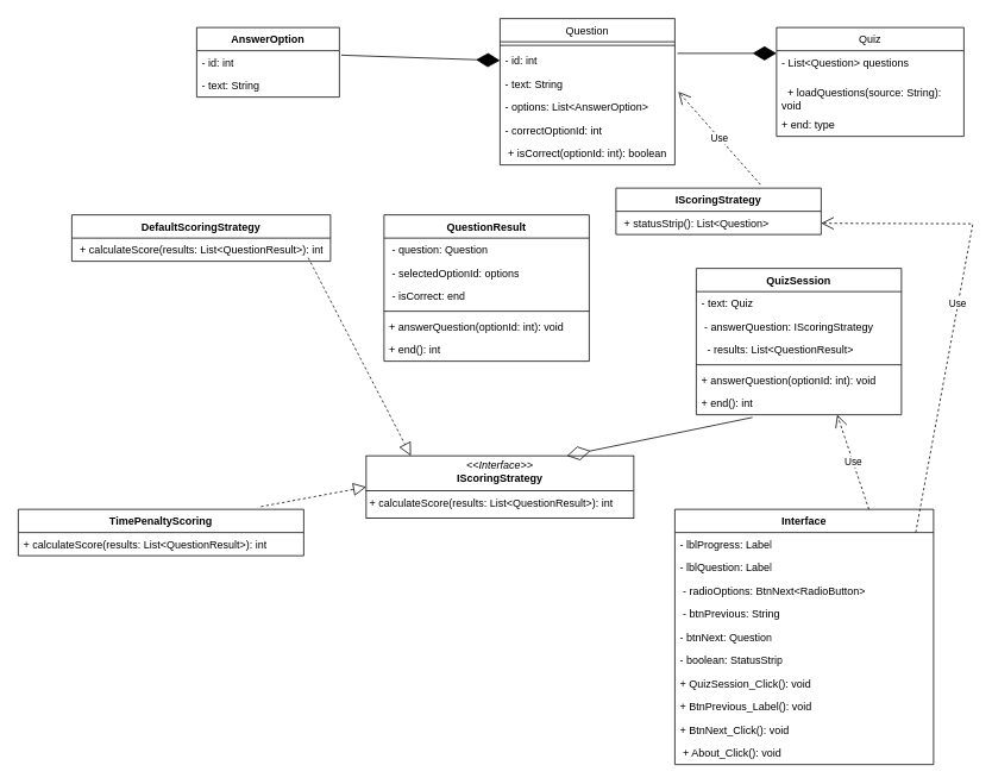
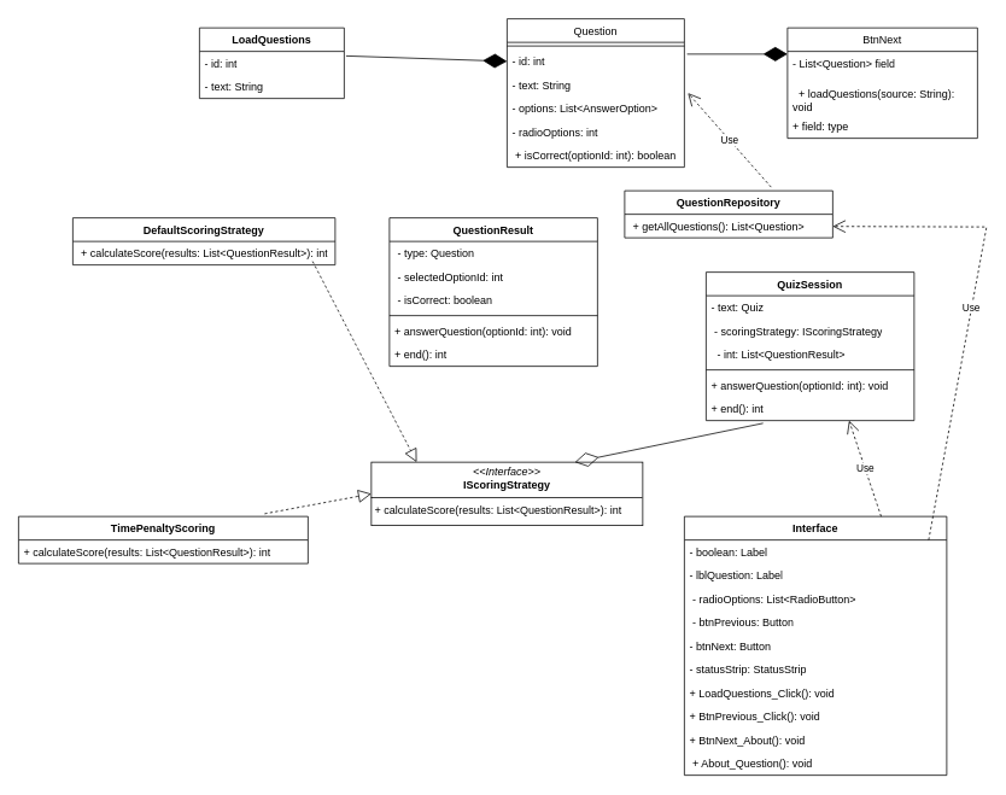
- <mxCell id="9" value="Quiz" style="swimlane;fontStyle=0;childLayout=stackLayout;horizontal=1;startSize=26;fillColor=none;horizontalStack=0;resizeParent=1;resizeParentMax=0;resizeLast=0;collapsible=1;marginBottom=0;whiteSpace=wrap;html=1;" parent="1" vertex="1"><mxGeometry x="870" y="30" width="210" height="122" as="geometry" /></mxCell>
+ <mxCell id="9" value="BtnNext" style="swimlane;fontStyle=0;childLayout=stackLayout;horizontal=1;startSize=26;fillColor=none;horizontalStack=0;resizeParent=1;resizeParentMax=0;resizeLast=0;collapsible=1;marginBottom=0;whiteSpace=wrap;html=1;" parent="1" vertex="1"><mxGeometry x="870" y="30" width="210" height="122" as="geometry" /></mxCell>
- <mxCell id="13" value="AnswerOption" style="swimlane;fontStyle=1;align=center;verticalAlign=top;childLayout=stackLayout;horizontal=1;startSize=26;horizontalStack=0;resizeParent=1;resizeParentMax=0;resizeLast=0;collapsible=1;marginBottom=0;whiteSpace=wrap;html=1;" parent="1" vertex="1"><mxGeometry x="220" y="30" width="160" height="78" as="geometry" /></mxCell>
+ <mxCell id="13" value="LoadQuestions" style="swimlane;fontStyle=1;align=center;verticalAlign=top;childLayout=stackLayout;horizontal=1;startSize=26;horizontalStack=0;resizeParent=1;resizeParentMax=0;resizeLast=0;collapsible=1;marginBottom=0;whiteSpace=wrap;html=1;" parent="1" vertex="1"><mxGeometry x="220" y="30" width="160" height="78" as="geometry" /></mxCell>
- <mxCell id="10" value="- List&amp;lt;Question&amp;gt; questions" style="text;strokeColor=none;fillColor=none;align=left;verticalAlign=top;spacingLeft=4;spacingRight=4;overflow=hidden;rotatable=0;points=[[0,0.5],[1,0.5]];portConstraint=eastwest;whiteSpace=wrap;html=1;" parent="9" vertex="1"><mxGeometry y="26" width="210" height="34" as="geometry" /></mxCell>
+ <mxCell id="10" value="- List&amp;lt;Question&amp;gt; field" style="text;strokeColor=none;fillColor=none;align=left;verticalAlign=top;spacingLeft=4;spacingRight=4;overflow=hidden;rotatable=0;points=[[0,0.5],[1,0.5]];portConstraint=eastwest;whiteSpace=wrap;html=1;" parent="9" vertex="1"><mxGeometry y="26" width="210" height="34" as="geometry" /></mxCell>
- <mxCell id="12" value="+ end: type" style="text;strokeColor=none;fillColor=none;align=left;verticalAlign=top;spacingLeft=4;spacingRight=4;overflow=hidden;rotatable=0;points=[[0,0.5],[1,0.5]];portConstraint=eastwest;whiteSpace=wrap;html=1;" parent="9" vertex="1"><mxGeometry y="96" width="210" height="26" as="geometry" /></mxCell>
+ <mxCell id="12" value="+ field: type" style="text;strokeColor=none;fillColor=none;align=left;verticalAlign=top;spacingLeft=4;spacingRight=4;overflow=hidden;rotatable=0;points=[[0,0.5],[1,0.5]];portConstraint=eastwest;whiteSpace=wrap;html=1;" parent="9" vertex="1"><mxGeometry y="96" width="210" height="26" as="geometry" /></mxCell>
- <mxCell id="7" value="- correctOptionId: int" style="text;align=left;verticalAlign=top;spacingLeft=4;spacingRight=4;overflow=hidden;rotatable=0;points=[[0,0.5],[1,0.5]];portConstraint=eastwest;" parent="2" vertex="1"><mxGeometry y="112" width="196" height="26" as="geometry" /></mxCell>
+ <mxCell id="7" value="- radioOptions: int" style="text;align=left;verticalAlign=top;spacingLeft=4;spacingRight=4;overflow=hidden;rotatable=0;points=[[0,0.5],[1,0.5]];portConstraint=eastwest;" parent="2" vertex="1"><mxGeometry y="112" width="196" height="26" as="geometry" /></mxCell>
- <mxCell id="28" value="IScoringStrategy" style="swimlane;fontStyle=1;align=center;verticalAlign=top;childLayout=stackLayout;horizontal=1;startSize=26;horizontalStack=0;resizeParent=1;resizeParentMax=0;resizeLast=0;collapsible=1;marginBottom=0;whiteSpace=wrap;html=1;" parent="1" vertex="1"><mxGeometry x="690" y="210" width="230" height="52" as="geometry" /></mxCell>
+ <mxCell id="28" value="QuestionRepository" style="swimlane;fontStyle=1;align=center;verticalAlign=top;childLayout=stackLayout;horizontal=1;startSize=26;horizontalStack=0;resizeParent=1;resizeParentMax=0;resizeLast=0;collapsible=1;marginBottom=0;whiteSpace=wrap;html=1;" parent="1" vertex="1"><mxGeometry x="690" y="210" width="230" height="52" as="geometry" /></mxCell>
- <mxCell id="29" value="&amp;nbsp;+ statusStrip(): List&amp;lt;Question&amp;gt;" style="text;strokeColor=none;fillColor=none;align=left;verticalAlign=top;spacingLeft=4;spacingRight=4;overflow=hidden;rotatable=0;points=[[0,0.5],[1,0.5]];portConstraint=eastwest;whiteSpace=wrap;html=1;" parent="28" vertex="1"><mxGeometry y="26" width="230" height="26" as="geometry" /></mxCell>
+ <mxCell id="29" value="&amp;nbsp;+ getAllQuestions(): List&amp;lt;Question&amp;gt;" style="text;strokeColor=none;fillColor=none;align=left;verticalAlign=top;spacingLeft=4;spacingRight=4;overflow=hidden;rotatable=0;points=[[0,0.5],[1,0.5]];portConstraint=eastwest;whiteSpace=wrap;html=1;" parent="28" vertex="1"><mxGeometry y="26" width="230" height="26" as="geometry" /></mxCell>
- <mxCell id="31" value="&amp;nbsp;- question: Question" style="text;strokeColor=none;fillColor=none;align=left;verticalAlign=top;spacingLeft=4;spacingRight=4;overflow=hidden;rotatable=0;points=[[0,0.5],[1,0.5]];portConstraint=eastwest;whiteSpace=wrap;html=1;" parent="30" vertex="1"><mxGeometry y="26" width="230" height="26" as="geometry" /></mxCell>
+ <mxCell id="31" value="&amp;nbsp;- type: Question" style="text;strokeColor=none;fillColor=none;align=left;verticalAlign=top;spacingLeft=4;spacingRight=4;overflow=hidden;rotatable=0;points=[[0,0.5],[1,0.5]];portConstraint=eastwest;whiteSpace=wrap;html=1;" parent="30" vertex="1"><mxGeometry y="26" width="230" height="26" as="geometry" /></mxCell>
- <mxCell id="32" value="&amp;nbsp;- selectedOptionId: options" style="text;strokeColor=none;fillColor=none;align=left;verticalAlign=top;spacingLeft=4;spacingRight=4;overflow=hidden;rotatable=0;points=[[0,0.5],[1,0.5]];portConstraint=eastwest;whiteSpace=wrap;html=1;" parent="30" vertex="1"><mxGeometry y="52" width="230" height="26" as="geometry" /></mxCell>
+ <mxCell id="32" value="&amp;nbsp;- selectedOptionId: int" style="text;strokeColor=none;fillColor=none;align=left;verticalAlign=top;spacingLeft=4;spacingRight=4;overflow=hidden;rotatable=0;points=[[0,0.5],[1,0.5]];portConstraint=eastwest;whiteSpace=wrap;html=1;" parent="30" vertex="1"><mxGeometry y="52" width="230" height="26" as="geometry" /></mxCell>
- <mxCell id="33" value="&amp;nbsp;- isCorrect: end" style="text;strokeColor=none;fillColor=none;align=left;verticalAlign=top;spacingLeft=4;spacingRight=4;overflow=hidden;rotatable=0;points=[[0,0.5],[1,0.5]];portConstraint=eastwest;whiteSpace=wrap;html=1;" parent="30" vertex="1"><mxGeometry y="78" width="230" height="26" as="geometry" /></mxCell>
+ <mxCell id="33" value="&amp;nbsp;- isCorrect: boolean" style="text;strokeColor=none;fillColor=none;align=left;verticalAlign=top;spacingLeft=4;spacingRight=4;overflow=hidden;rotatable=0;points=[[0,0.5],[1,0.5]];portConstraint=eastwest;whiteSpace=wrap;html=1;" parent="30" vertex="1"><mxGeometry y="78" width="230" height="26" as="geometry" /></mxCell>
- <mxCell id="23" value="&amp;nbsp;- answerQuestion: IScoringStrategy" style="text;strokeColor=none;fillColor=none;align=left;verticalAlign=top;spacingLeft=4;spacingRight=4;overflow=hidden;rotatable=0;points=[[0,0.5],[1,0.5]];portConstraint=eastwest;whiteSpace=wrap;html=1;" parent="21" vertex="1"><mxGeometry y="52" width="230" height="26" as="geometry" /></mxCell>
+ <mxCell id="23" value="&amp;nbsp;- scoringStrategy: IScoringStrategy" style="text;strokeColor=none;fillColor=none;align=left;verticalAlign=top;spacingLeft=4;spacingRight=4;overflow=hidden;rotatable=0;points=[[0,0.5],[1,0.5]];portConstraint=eastwest;whiteSpace=wrap;html=1;" parent="21" vertex="1"><mxGeometry y="52" width="230" height="26" as="geometry" /></mxCell>
- <mxCell id="24" value="&amp;nbsp; - results: List&amp;lt;QuestionResult&amp;gt;" style="text;strokeColor=none;fillColor=none;align=left;verticalAlign=top;spacingLeft=4;spacingRight=4;overflow=hidden;rotatable=0;points=[[0,0.5],[1,0.5]];portConstraint=eastwest;whiteSpace=wrap;html=1;" parent="21" vertex="1"><mxGeometry y="78" width="230" height="26" as="geometry" /></mxCell>
+ <mxCell id="24" value="&amp;nbsp; - int: List&amp;lt;QuestionResult&amp;gt;" style="text;strokeColor=none;fillColor=none;align=left;verticalAlign=top;spacingLeft=4;spacingRight=4;overflow=hidden;rotatable=0;points=[[0,0.5],[1,0.5]];portConstraint=eastwest;whiteSpace=wrap;html=1;" parent="21" vertex="1"><mxGeometry y="78" width="230" height="26" as="geometry" /></mxCell>
- <mxCell id="44" value="- lblProgress: Label" style="text;strokeColor=none;fillColor=none;align=left;verticalAlign=top;spacingLeft=4;spacingRight=4;overflow=hidden;rotatable=0;points=[[0,0.5],[1,0.5]];portConstraint=eastwest;whiteSpace=wrap;html=1;" vertex="1" parent="43"><mxGeometry y="26" width="290" height="26" as="geometry" /></mxCell>
+ <mxCell id="44" value="- boolean: Label" style="text;strokeColor=none;fillColor=none;align=left;verticalAlign=top;spacingLeft=4;spacingRight=4;overflow=hidden;rotatable=0;points=[[0,0.5],[1,0.5]];portConstraint=eastwest;whiteSpace=wrap;html=1;" vertex="1" parent="43"><mxGeometry y="26" width="290" height="26" as="geometry" /></mxCell>
- <mxCell id="46" value="&amp;nbsp;- radioOptions: BtnNext&amp;lt;RadioButton&amp;gt;" style="text;strokeColor=none;fillColor=none;align=left;verticalAlign=top;spacingLeft=4;spacingRight=4;overflow=hidden;rotatable=0;points=[[0,0.5],[1,0.5]];portConstraint=eastwest;whiteSpace=wrap;html=1;" vertex="1" parent="43"><mxGeometry y="78" width="290" height="26" as="geometry" /></mxCell>
+ <mxCell id="46" value="&amp;nbsp;- radioOptions: List&amp;lt;RadioButton&amp;gt;" style="text;strokeColor=none;fillColor=none;align=left;verticalAlign=top;spacingLeft=4;spacingRight=4;overflow=hidden;rotatable=0;points=[[0,0.5],[1,0.5]];portConstraint=eastwest;whiteSpace=wrap;html=1;" vertex="1" parent="43"><mxGeometry y="78" width="290" height="26" as="geometry" /></mxCell>
- <mxCell id="47" value="&amp;nbsp;- btnPrevious: String" style="text;strokeColor=none;fillColor=none;align=left;verticalAlign=top;spacingLeft=4;spacingRight=4;overflow=hidden;rotatable=0;points=[[0,0.5],[1,0.5]];portConstraint=eastwest;whiteSpace=wrap;html=1;" vertex="1" parent="43"><mxGeometry y="104" width="290" height="26" as="geometry" /></mxCell>
+ <mxCell id="47" value="&amp;nbsp;- btnPrevious: Button" style="text;strokeColor=none;fillColor=none;align=left;verticalAlign=top;spacingLeft=4;spacingRight=4;overflow=hidden;rotatable=0;points=[[0,0.5],[1,0.5]];portConstraint=eastwest;whiteSpace=wrap;html=1;" vertex="1" parent="43"><mxGeometry y="104" width="290" height="26" as="geometry" /></mxCell>
- <mxCell id="48" value="- btnNext: Question" style="text;strokeColor=none;fillColor=none;align=left;verticalAlign=top;spacingLeft=4;spacingRight=4;overflow=hidden;rotatable=0;points=[[0,0.5],[1,0.5]];portConstraint=eastwest;whiteSpace=wrap;html=1;" vertex="1" parent="43"><mxGeometry y="130" width="290" height="26" as="geometry" /></mxCell>
+ <mxCell id="48" value="- btnNext: Button" style="text;strokeColor=none;fillColor=none;align=left;verticalAlign=top;spacingLeft=4;spacingRight=4;overflow=hidden;rotatable=0;points=[[0,0.5],[1,0.5]];portConstraint=eastwest;whiteSpace=wrap;html=1;" vertex="1" parent="43"><mxGeometry y="130" width="290" height="26" as="geometry" /></mxCell>
- <mxCell id="49" value="- boolean: StatusStrip" style="text;strokeColor=none;fillColor=none;align=left;verticalAlign=top;spacingLeft=4;spacingRight=4;overflow=hidden;rotatable=0;points=[[0,0.5],[1,0.5]];portConstraint=eastwest;whiteSpace=wrap;html=1;" vertex="1" parent="43"><mxGeometry y="156" width="290" height="26" as="geometry" /></mxCell>
+ <mxCell id="49" value="- statusStrip: StatusStrip" style="text;strokeColor=none;fillColor=none;align=left;verticalAlign=top;spacingLeft=4;spacingRight=4;overflow=hidden;rotatable=0;points=[[0,0.5],[1,0.5]];portConstraint=eastwest;whiteSpace=wrap;html=1;" vertex="1" parent="43"><mxGeometry y="156" width="290" height="26" as="geometry" /></mxCell>
- <mxCell id="50" value="+ QuizSession_Click(): void" style="text;strokeColor=none;fillColor=none;align=left;verticalAlign=top;spacingLeft=4;spacingRight=4;overflow=hidden;rotatable=0;points=[[0,0.5],[1,0.5]];portConstraint=eastwest;whiteSpace=wrap;html=1;" vertex="1" parent="43"><mxGeometry y="182" width="290" height="26" as="geometry" /></mxCell>
+ <mxCell id="50" value="+ LoadQuestions_Click(): void" style="text;strokeColor=none;fillColor=none;align=left;verticalAlign=top;spacingLeft=4;spacingRight=4;overflow=hidden;rotatable=0;points=[[0,0.5],[1,0.5]];portConstraint=eastwest;whiteSpace=wrap;html=1;" vertex="1" parent="43"><mxGeometry y="182" width="290" height="26" as="geometry" /></mxCell>
- <mxCell id="51" value="+ BtnPrevious_Label(): void" style="text;strokeColor=none;fillColor=none;align=left;verticalAlign=top;spacingLeft=4;spacingRight=4;overflow=hidden;rotatable=0;points=[[0,0.5],[1,0.5]];portConstraint=eastwest;whiteSpace=wrap;html=1;" vertex="1" parent="43"><mxGeometry y="208" width="290" height="26" as="geometry" /></mxCell>
+ <mxCell id="51" value="+ BtnPrevious_Click(): void" style="text;strokeColor=none;fillColor=none;align=left;verticalAlign=top;spacingLeft=4;spacingRight=4;overflow=hidden;rotatable=0;points=[[0,0.5],[1,0.5]];portConstraint=eastwest;whiteSpace=wrap;html=1;" vertex="1" parent="43"><mxGeometry y="208" width="290" height="26" as="geometry" /></mxCell>
- <mxCell id="52" value="+ BtnNext_Click(): void" style="text;strokeColor=none;fillColor=none;align=left;verticalAlign=top;spacingLeft=4;spacingRight=4;overflow=hidden;rotatable=0;points=[[0,0.5],[1,0.5]];portConstraint=eastwest;whiteSpace=wrap;html=1;" vertex="1" parent="43"><mxGeometry y="234" width="290" height="26" as="geometry" /></mxCell>
+ <mxCell id="52" value="+ BtnNext_About(): void" style="text;strokeColor=none;fillColor=none;align=left;verticalAlign=top;spacingLeft=4;spacingRight=4;overflow=hidden;rotatable=0;points=[[0,0.5],[1,0.5]];portConstraint=eastwest;whiteSpace=wrap;html=1;" vertex="1" parent="43"><mxGeometry y="234" width="290" height="26" as="geometry" /></mxCell>
- <mxCell id="53" value="&amp;nbsp;+ About_Click(): void" style="text;strokeColor=none;fillColor=none;align=left;verticalAlign=top;spacingLeft=4;spacingRight=4;overflow=hidden;rotatable=0;points=[[0,0.5],[1,0.5]];portConstraint=eastwest;whiteSpace=wrap;html=1;" vertex="1" parent="43"><mxGeometry y="260" width="290" height="26" as="geometry" /></mxCell>
+ <mxCell id="53" value="&amp;nbsp;+ About_Question(): void" style="text;strokeColor=none;fillColor=none;align=left;verticalAlign=top;spacingLeft=4;spacingRight=4;overflow=hidden;rotatable=0;points=[[0,0.5],[1,0.5]];portConstraint=eastwest;whiteSpace=wrap;html=1;" vertex="1" parent="43"><mxGeometry y="260" width="290" height="26" as="geometry" /></mxCell>
